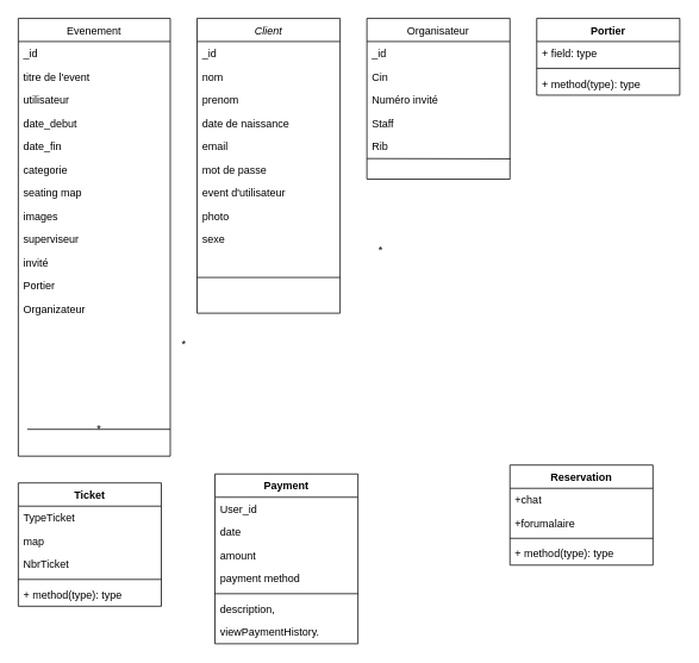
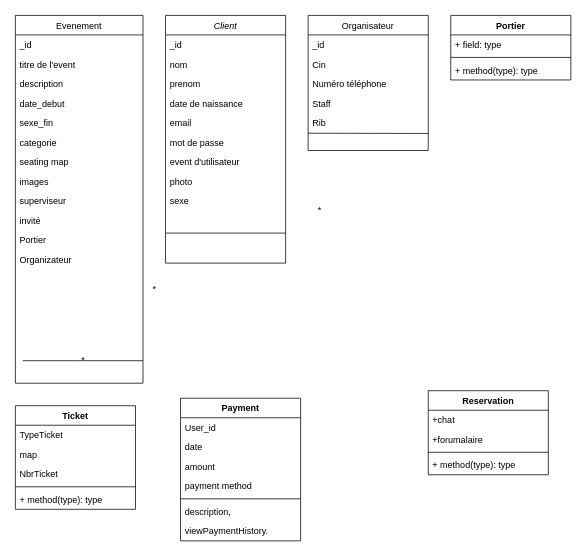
- <mxCell id="23" value="utilisateur" style="text;align=left;verticalAlign=top;spacingLeft=4;spacingRight=4;overflow=hidden;rotatable=0;points=[[0,0.5],[1,0.5]];portConstraint=eastwest;rounded=0;shadow=0;html=0;" parent="20" vertex="1"><mxGeometry y="78" width="170" height="26" as="geometry" /></mxCell>
+ <mxCell id="23" value="description" style="text;align=left;verticalAlign=top;spacingLeft=4;spacingRight=4;overflow=hidden;rotatable=0;points=[[0,0.5],[1,0.5]];portConstraint=eastwest;rounded=0;shadow=0;html=0;" parent="20" vertex="1"><mxGeometry y="78" width="170" height="26" as="geometry" /></mxCell>
- <mxCell id="16" value="Numéro invité" style="text;align=left;verticalAlign=top;spacingLeft=4;spacingRight=4;overflow=hidden;rotatable=0;points=[[0,0.5],[1,0.5]];portConstraint=eastwest;fontStyle=0" parent="13" vertex="1"><mxGeometry y="78" width="160" height="26" as="geometry" /></mxCell>
+ <mxCell id="16" value="Numéro téléphone" style="text;align=left;verticalAlign=top;spacingLeft=4;spacingRight=4;overflow=hidden;rotatable=0;points=[[0,0.5],[1,0.5]];portConstraint=eastwest;fontStyle=0" parent="13" vertex="1"><mxGeometry y="78" width="160" height="26" as="geometry" /></mxCell>
- <mxCell id="25" value="date_fin" style="text;align=left;verticalAlign=top;spacingLeft=4;spacingRight=4;overflow=hidden;rotatable=0;points=[[0,0.5],[1,0.5]];portConstraint=eastwest;rounded=0;shadow=0;html=0;" parent="20" vertex="1"><mxGeometry y="130" width="170" height="26" as="geometry" /></mxCell>
+ <mxCell id="25" value="sexe_fin" style="text;align=left;verticalAlign=top;spacingLeft=4;spacingRight=4;overflow=hidden;rotatable=0;points=[[0,0.5],[1,0.5]];portConstraint=eastwest;rounded=0;shadow=0;html=0;" parent="20" vertex="1"><mxGeometry y="130" width="170" height="26" as="geometry" /></mxCell>
